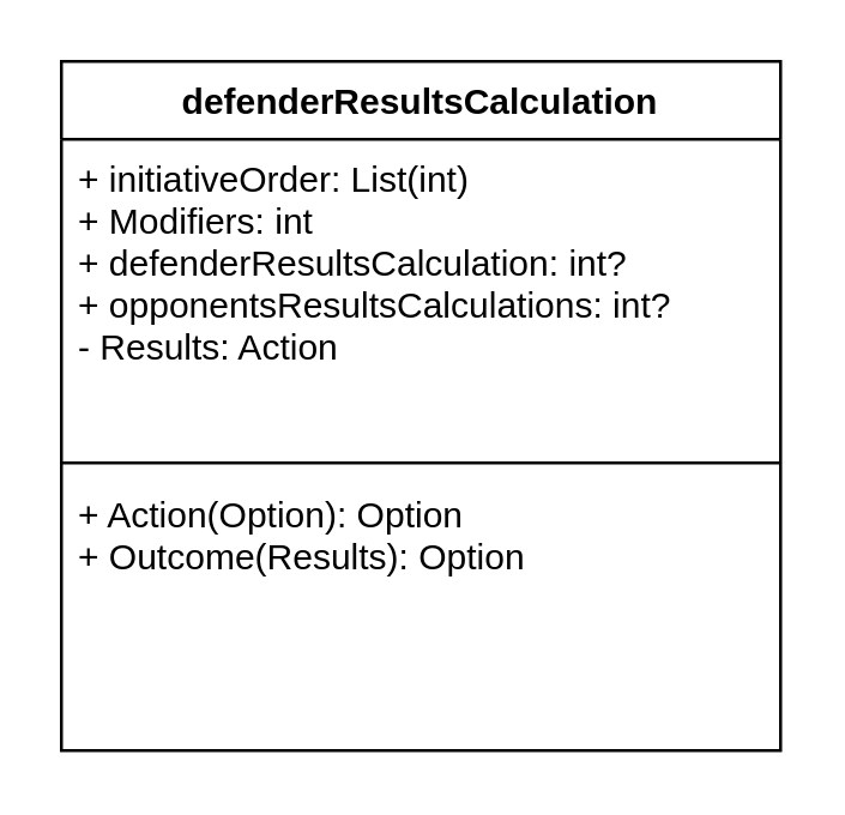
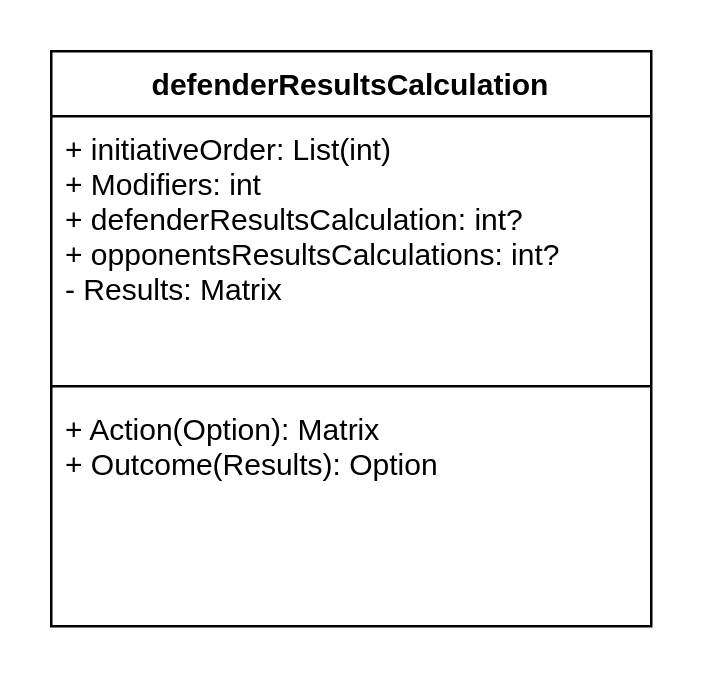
- <mxCell id="3" value="+ initiativeOrder: List(int)&#10;+ Modifiers: int&#10;+ defenderResultsCalculation: int?&#10;+ opponentsResultsCalculations: int?&#10;- Results: Action" style="text;strokeColor=none;fillColor=none;align=left;verticalAlign=top;spacingLeft=4;spacingRight=4;overflow=hidden;rotatable=0;points=[[0,0.5],[1,0.5]];portConstraint=eastwest;" vertex="1" parent="2"><mxGeometry y="26" width="240" height="104" as="geometry" /></mxCell>
+ <mxCell id="3" value="+ initiativeOrder: List(int)&#10;+ Modifiers: int&#10;+ defenderResultsCalculation: int?&#10;+ opponentsResultsCalculations: int?&#10;- Results: Matrix" style="text;strokeColor=none;fillColor=none;align=left;verticalAlign=top;spacingLeft=4;spacingRight=4;overflow=hidden;rotatable=0;points=[[0,0.5],[1,0.5]];portConstraint=eastwest;" vertex="1" parent="2"><mxGeometry y="26" width="240" height="104" as="geometry" /></mxCell>
- <mxCell id="5" value="+ Action(Option): Option&#10;+ Outcome(Results): Option" style="text;strokeColor=none;fillColor=none;align=left;verticalAlign=top;spacingLeft=4;spacingRight=4;overflow=hidden;rotatable=0;points=[[0,0.5],[1,0.5]];portConstraint=eastwest;" vertex="1" parent="2"><mxGeometry y="138" width="240" height="92" as="geometry" /></mxCell>
+ <mxCell id="5" value="+ Action(Option): Matrix&#10;+ Outcome(Results): Option" style="text;strokeColor=none;fillColor=none;align=left;verticalAlign=top;spacingLeft=4;spacingRight=4;overflow=hidden;rotatable=0;points=[[0,0.5],[1,0.5]];portConstraint=eastwest;" vertex="1" parent="2"><mxGeometry y="138" width="240" height="92" as="geometry" /></mxCell>
